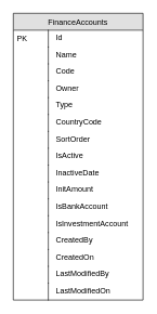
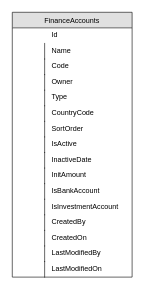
- <mxCell id="4" value="PK" style="shape=partialRectangle;top=0;left=0;bottom=0;fillColor=none;align=left;verticalAlign=middle;spacingLeft=4;spacingRight=4;overflow=hidden;rotatable=180;points=[];portConstraint=eastwest;part=1;" vertex="1" connectable="0" parent="3"><mxGeometry width="54" height="26" as="geometry" /></mxCell>
